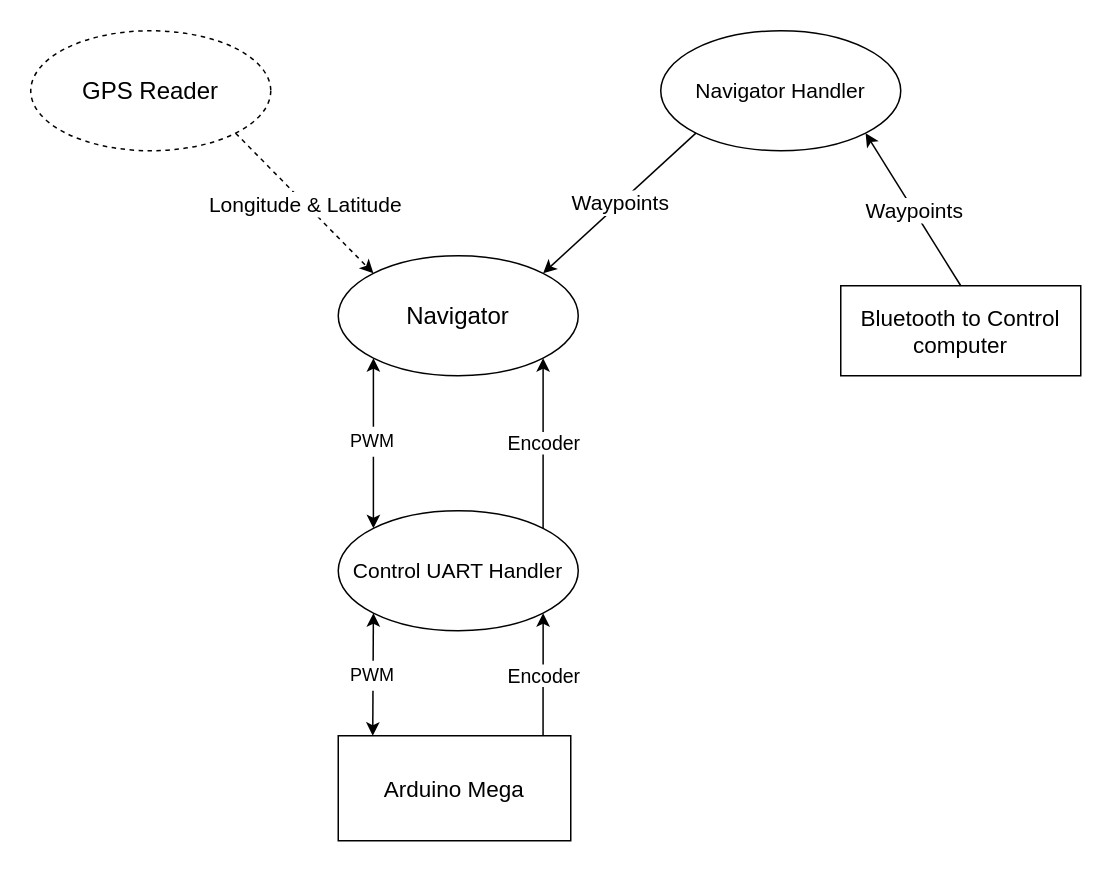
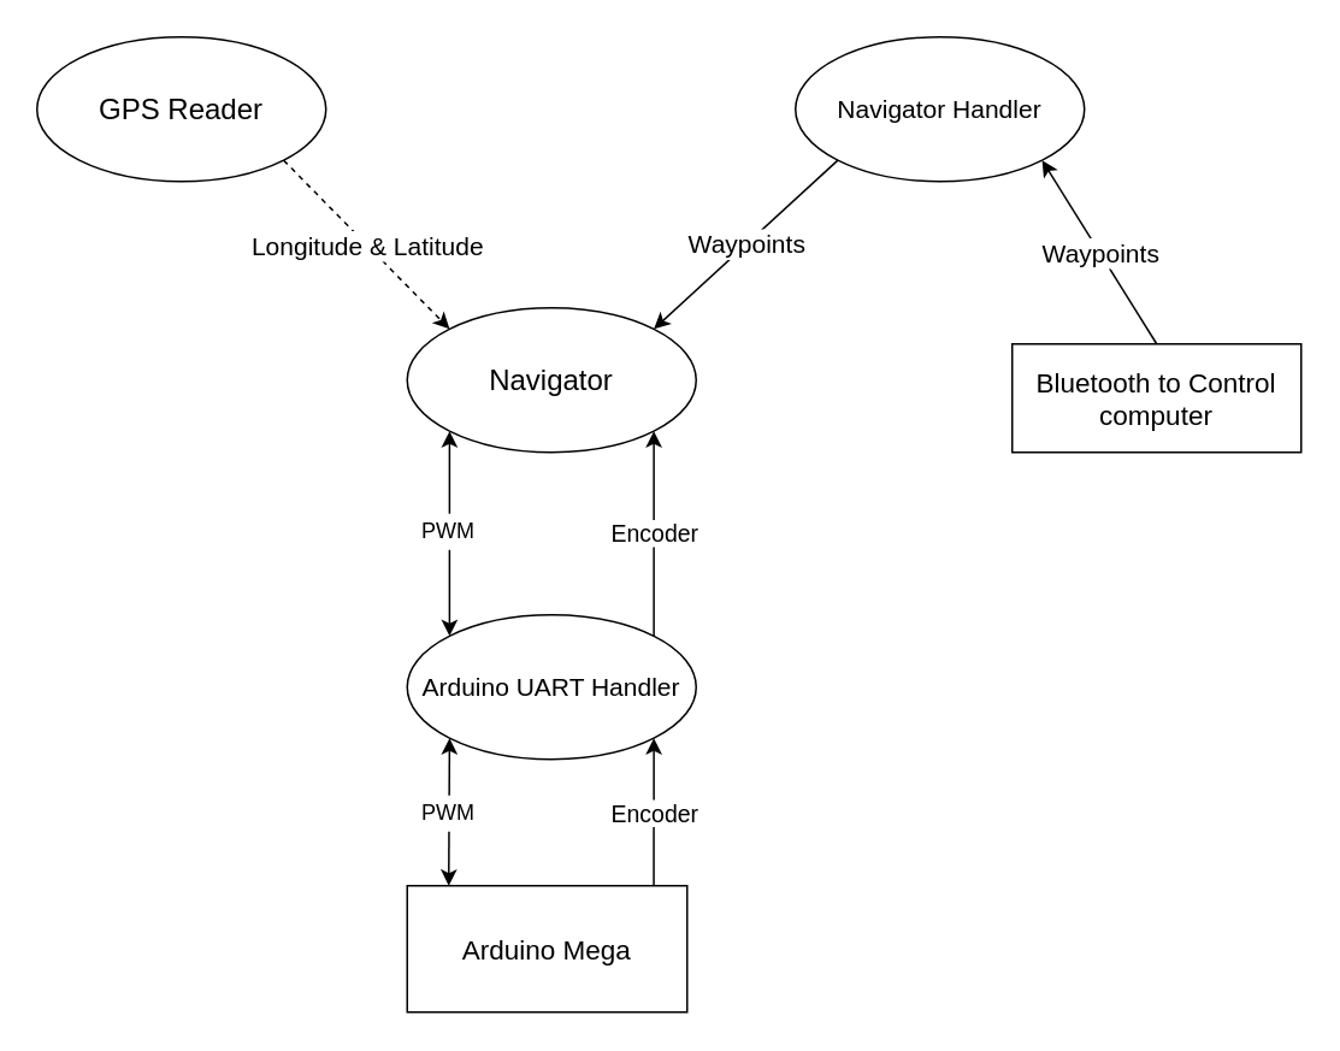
- <mxCell id="2" value="&lt;font style=&quot;font-size: 16px;&quot;&gt;GPS Reader&lt;/font&gt;" style="ellipse;whiteSpace=wrap;html=1;dashed=1;" vertex="1" parent="1"><mxGeometry x="20" y="20" width="160" height="80" as="geometry" /></mxCell>
+ <mxCell id="2" value="&lt;font style=&quot;font-size: 16px;&quot;&gt;GPS Reader&lt;/font&gt;" style="ellipse;whiteSpace=wrap;html=1;" vertex="1" parent="1"><mxGeometry x="20" y="20" width="160" height="80" as="geometry" /></mxCell>
- <mxCell id="5" value="&lt;font style=&quot;font-size: 14px;&quot;&gt;Control UART Handler&lt;/font&gt;" style="ellipse;whiteSpace=wrap;html=1;" vertex="1" parent="1"><mxGeometry x="225" y="340" width="160" height="80" as="geometry" /></mxCell>
+ <mxCell id="5" value="&lt;font style=&quot;font-size: 14px;&quot;&gt;Arduino UART Handler&lt;/font&gt;" style="ellipse;whiteSpace=wrap;html=1;" vertex="1" parent="1"><mxGeometry x="225" y="340" width="160" height="80" as="geometry" /></mxCell>
